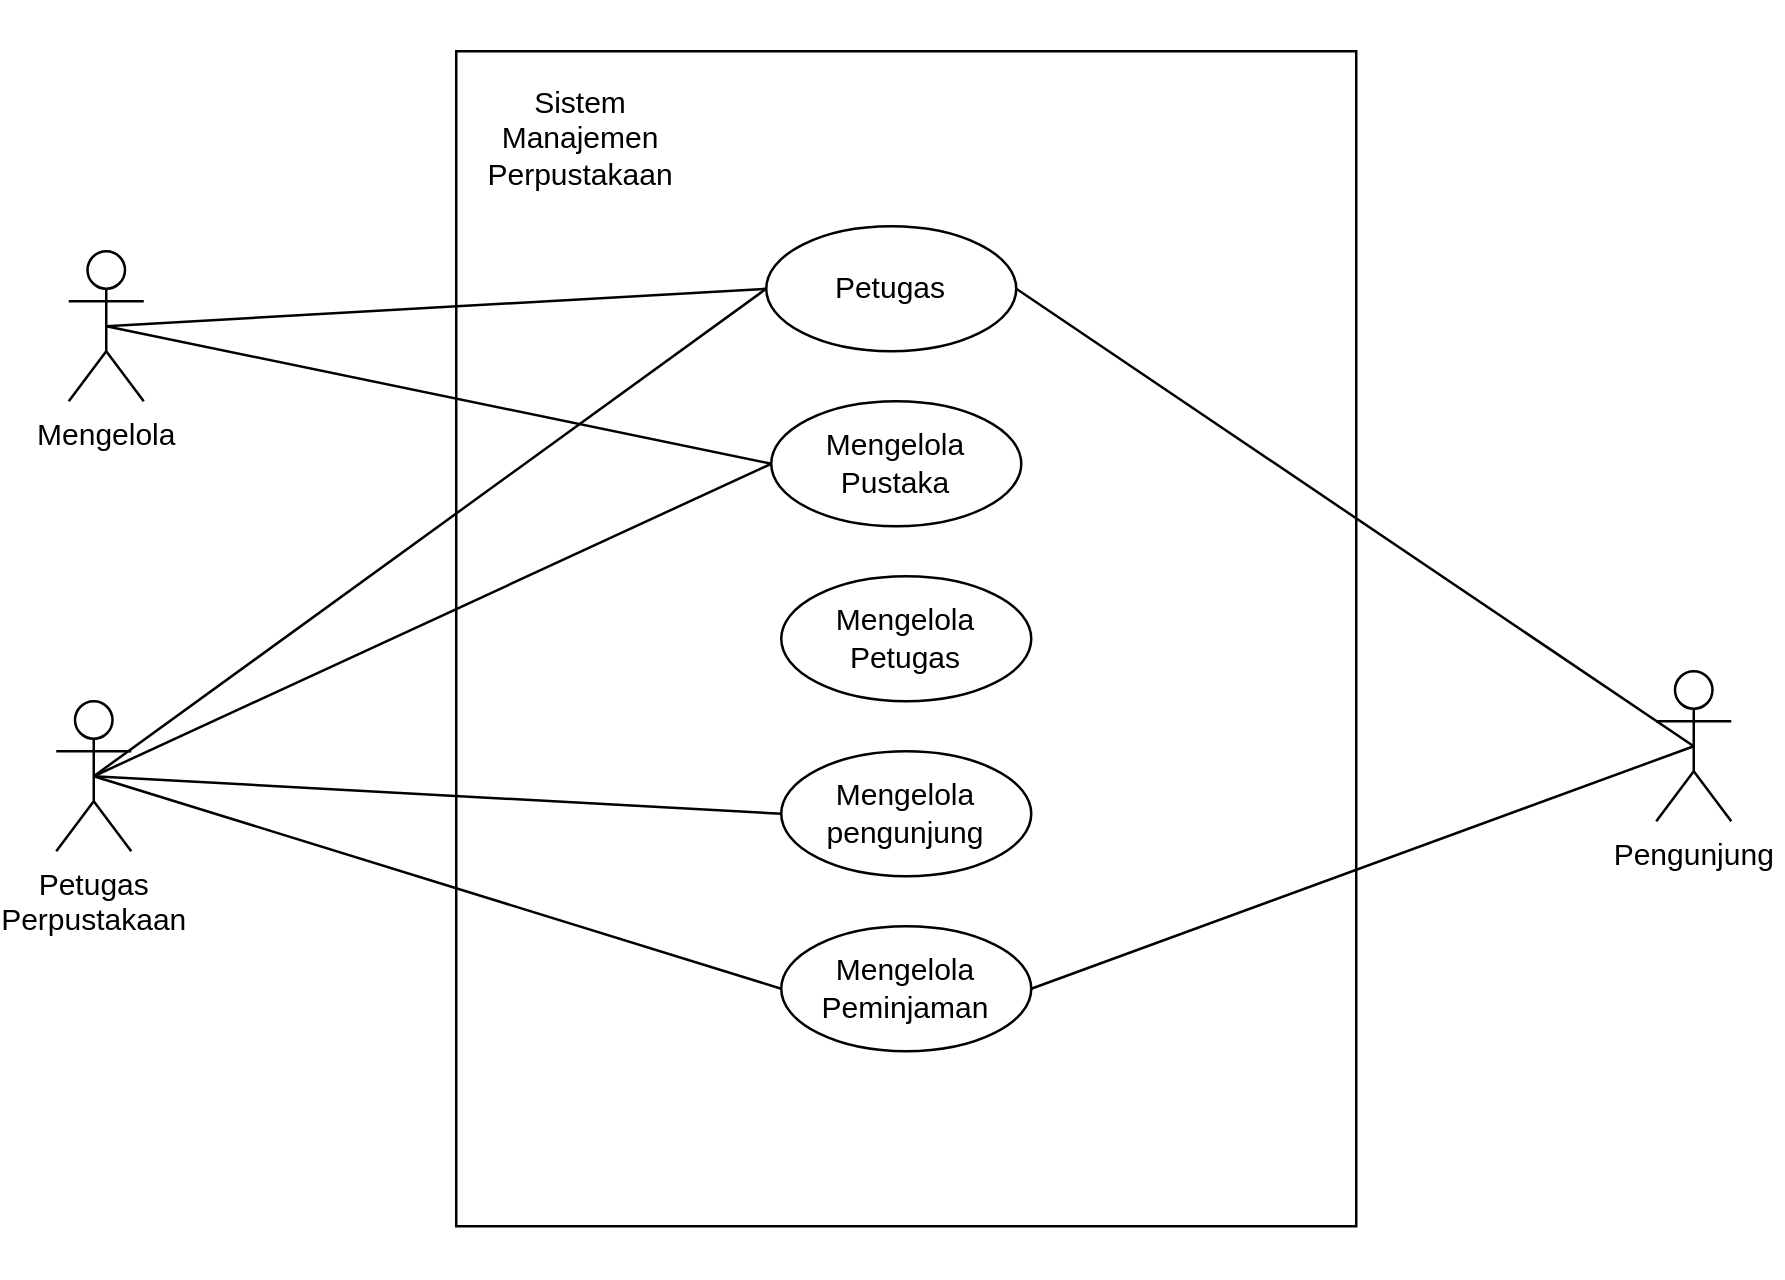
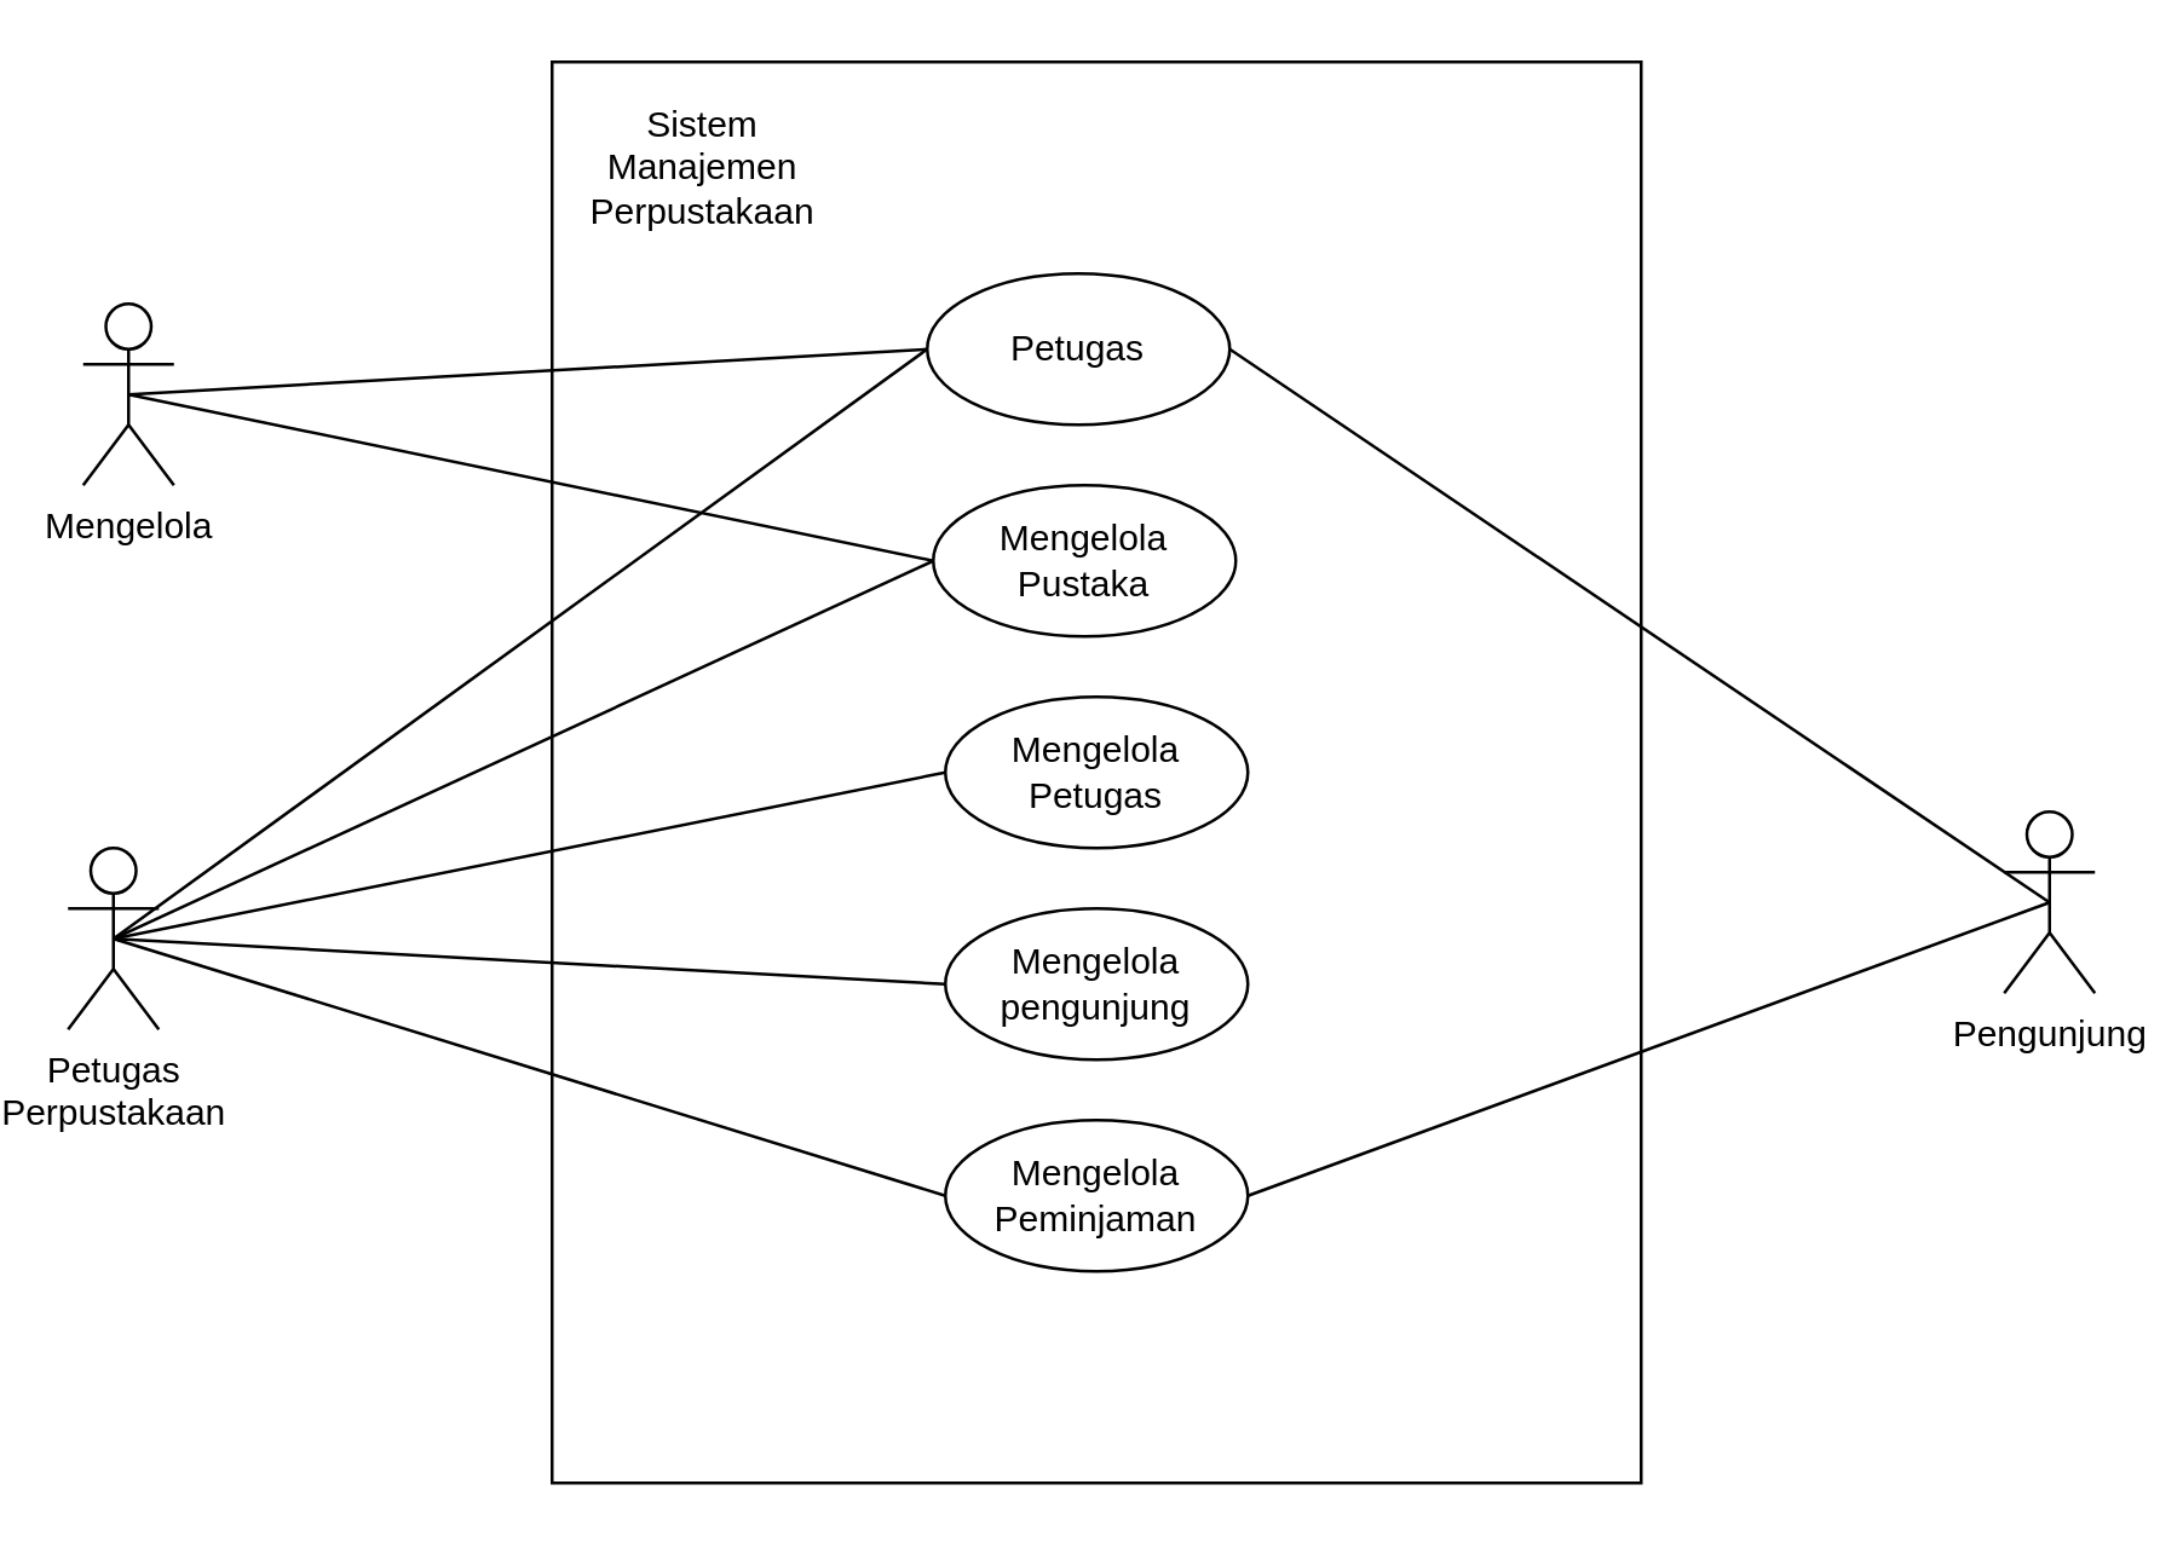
+ <mxCell id="17" value="" style="endArrow=none;html=1;rounded=0;entryX=0;entryY=0.5;entryDx=0;entryDy=0;exitX=0.5;exitY=0.5;exitDx=0;exitDy=0;exitPerimeter=0;" parent="1" source="3" target="12" edge="1"><mxGeometry width="50" height="50" relative="1" as="geometry"><mxPoint x="50" y="100" as="sourcePoint" /><mxPoint x="314" y="195" as="targetPoint" /></mxGeometry></mxCell>
